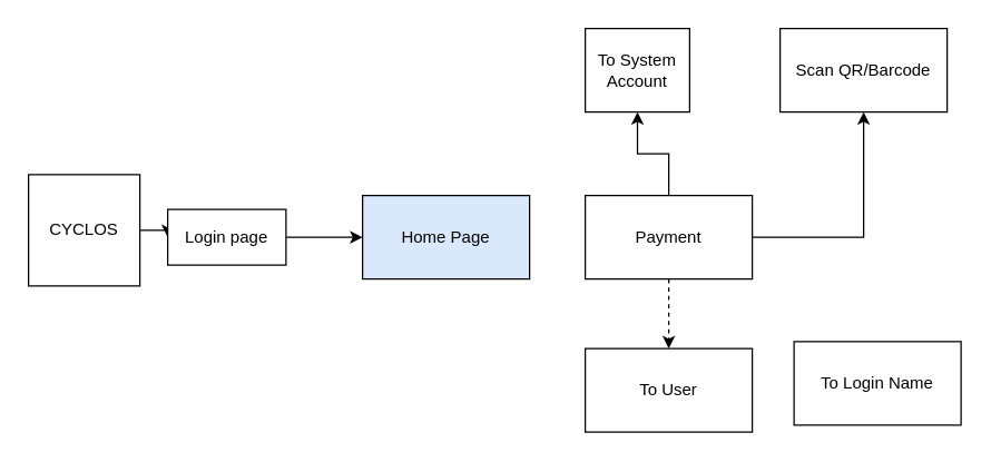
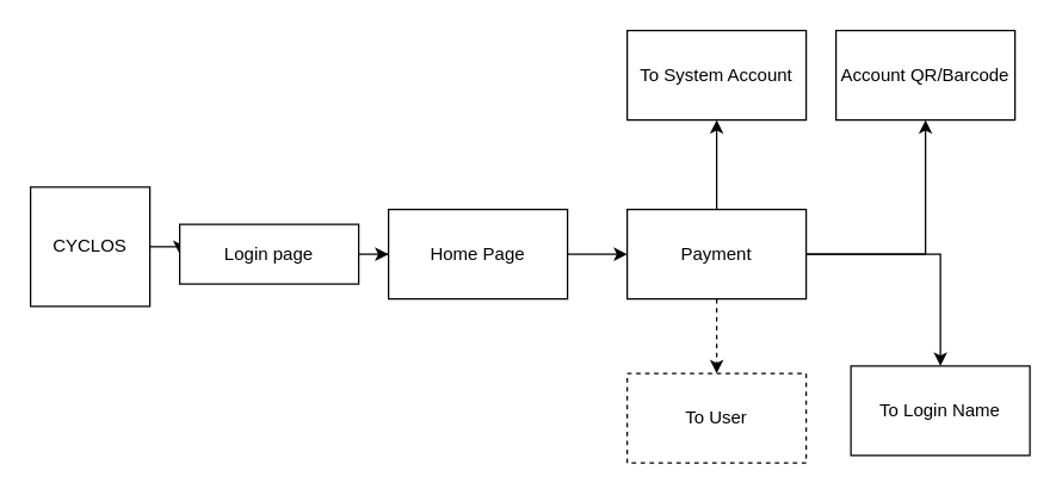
- <mxCell id="13" value="To System Account" style="whiteSpace=wrap;html=1;" vertex="1" parent="1"><mxGeometry x="420" y="20" width="75" height="60" as="geometry" /></mxCell>
+ <mxCell id="13" value="To System Account" style="whiteSpace=wrap;html=1;" vertex="1" parent="1"><mxGeometry x="420" y="20" width="120" height="60" as="geometry" /></mxCell>
- <mxCell id="14" value="Scan QR/Barcode" style="whiteSpace=wrap;html=1;" vertex="1" parent="1"><mxGeometry x="560" y="20" width="120" height="60" as="geometry" /></mxCell>
+ <mxCell id="14" value="Account QR/Barcode" style="whiteSpace=wrap;html=1;" vertex="1" parent="1"><mxGeometry x="560" y="20" width="120" height="60" as="geometry" /></mxCell>
- <mxCell id="5" value="Login page" style="whiteSpace=wrap;html=1;" vertex="1" parent="1"><mxGeometry x="120" y="150" width="85" height="40" as="geometry" /></mxCell>
+ <mxCell id="5" value="Login page" style="whiteSpace=wrap;html=1;" vertex="1" parent="1"><mxGeometry x="120" y="150" width="120" height="40" as="geometry" /></mxCell>
- <mxCell id="7" value="Home Page" style="whiteSpace=wrap;html=1;fillColor=#dae8fc;" vertex="1" parent="1"><mxGeometry x="260" y="140" width="120" height="60" as="geometry" /></mxCell>
+ <mxCell id="7" value="Home Page" style="whiteSpace=wrap;html=1;" vertex="1" parent="1"><mxGeometry x="260" y="140" width="120" height="60" as="geometry" /></mxCell>
+ <mxCell id="6" value="" style="edgeStyle=orthogonalEdgeStyle;rounded=0;orthogonalLoop=1;jettySize=auto;html=1;" edge="1" parent="1" source="7" target="12"><mxGeometry relative="1" as="geometry" /></mxCell>
+ <mxCell id="11" value="" style="edgeStyle=orthogonalEdgeStyle;rounded=0;orthogonalLoop=1;jettySize=auto;html=1;" edge="1" parent="1" source="12" target="16"><mxGeometry relative="1" as="geometry" /></mxCell>
- <mxCell id="15" value="To User" style="whiteSpace=wrap;html=1;" vertex="1" parent="1"><mxGeometry x="420" y="250" width="120" height="60" as="geometry" /></mxCell>
+ <mxCell id="15" value="To User" style="whiteSpace=wrap;html=1;dashed=1;" vertex="1" parent="1"><mxGeometry x="420" y="250" width="120" height="60" as="geometry" /></mxCell>
